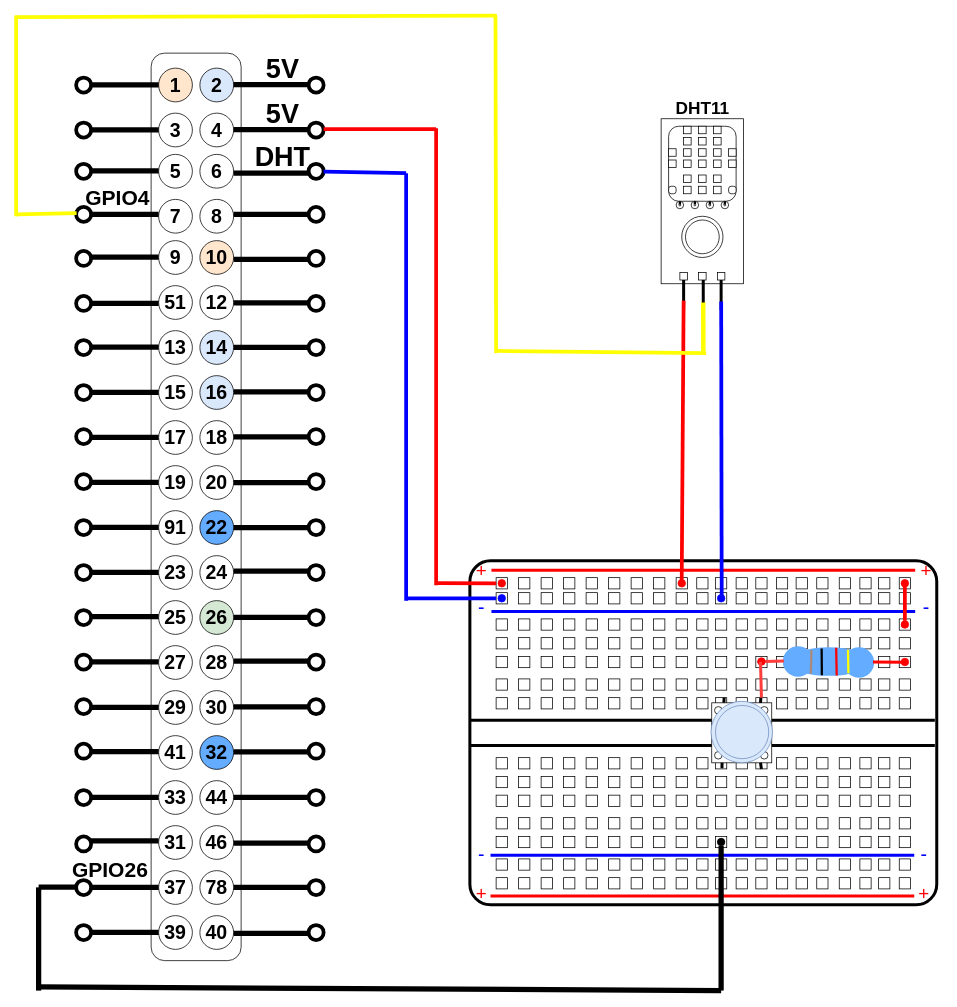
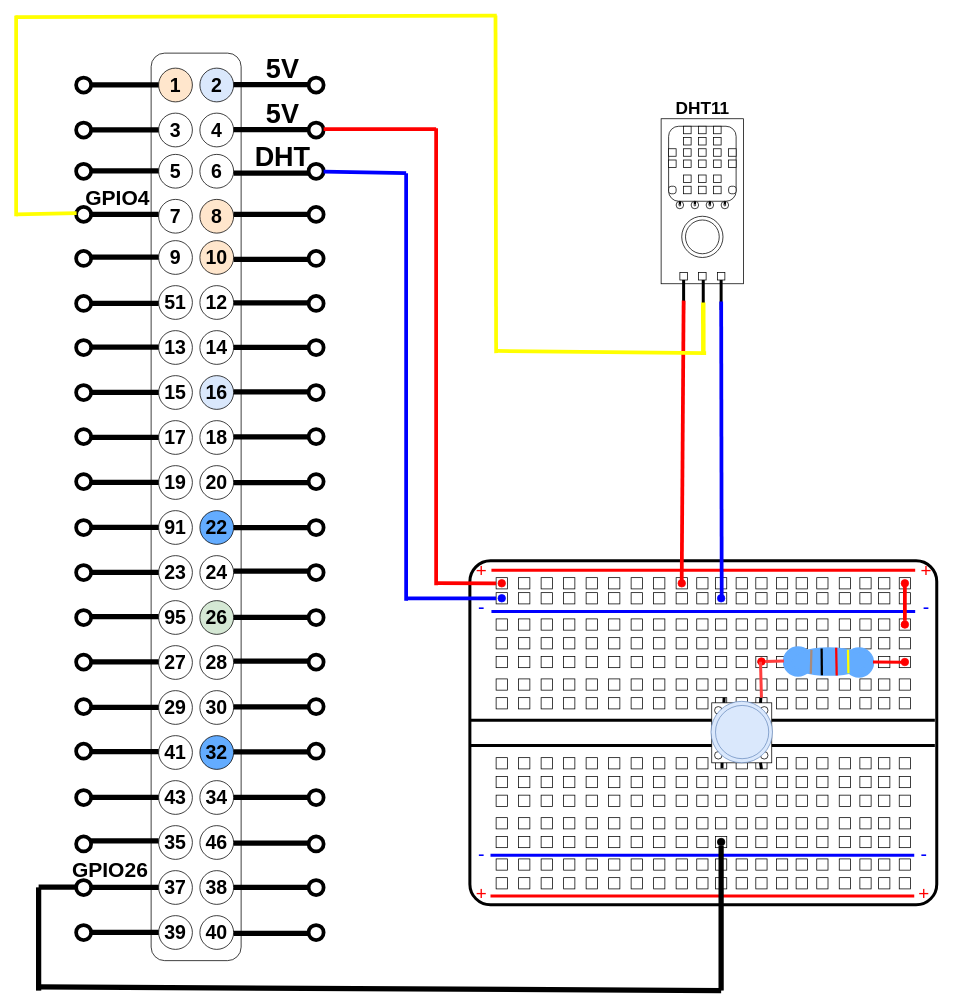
- <mxCell id="26" value="&lt;font style=&quot;font-size: 26px;&quot;&gt;&lt;b&gt;8&lt;/b&gt;&lt;/font&gt;" style="ellipse;whiteSpace=wrap;html=1;aspect=fixed;" vertex="1" parent="1"><mxGeometry x="266" y="265" width="45" height="45" as="geometry" /></mxCell>
+ <mxCell id="26" value="&lt;font style=&quot;font-size: 26px;&quot;&gt;&lt;b&gt;8&lt;/b&gt;&lt;/font&gt;" style="ellipse;whiteSpace=wrap;html=1;aspect=fixed;fillColor=#ffe6cc;" vertex="1" parent="1"><mxGeometry x="266" y="265" width="45" height="45" as="geometry" /></mxCell>
- <mxCell id="30" value="&lt;font style=&quot;font-size: 26px;&quot;&gt;&lt;b&gt;14&lt;/b&gt;&lt;/font&gt;" style="ellipse;whiteSpace=wrap;html=1;aspect=fixed;fillColor=#dae8fc;" vertex="1" parent="1"><mxGeometry x="266" y="440" width="45" height="45" as="geometry" /></mxCell>
+ <mxCell id="30" value="&lt;font style=&quot;font-size: 26px;&quot;&gt;&lt;b&gt;14&lt;/b&gt;&lt;/font&gt;" style="ellipse;whiteSpace=wrap;html=1;aspect=fixed;" vertex="1" parent="1"><mxGeometry x="266" y="440" width="45" height="45" as="geometry" /></mxCell>
- <mxCell id="16" value="&lt;font style=&quot;font-size: 26px;&quot;&gt;&lt;b&gt;25&lt;/b&gt;&lt;/font&gt;" style="ellipse;whiteSpace=wrap;html=1;aspect=fixed;" vertex="1" parent="1"><mxGeometry x="211" y="800" width="45" height="45" as="geometry" /></mxCell>
+ <mxCell id="16" value="&lt;font style=&quot;font-size: 26px;&quot;&gt;&lt;b&gt;95&lt;/b&gt;&lt;/font&gt;" style="ellipse;whiteSpace=wrap;html=1;aspect=fixed;" vertex="1" parent="1"><mxGeometry x="211" y="800" width="45" height="45" as="geometry" /></mxCell>
- <mxCell id="20" value="&lt;font style=&quot;font-size: 26px;&quot;&gt;&lt;b&gt;33&lt;/b&gt;&lt;/font&gt;" style="ellipse;whiteSpace=wrap;html=1;aspect=fixed;" vertex="1" parent="1"><mxGeometry x="211" y="1040" width="45" height="45" as="geometry" /></mxCell>
+ <mxCell id="20" value="&lt;font style=&quot;font-size: 26px;&quot;&gt;&lt;b&gt;43&lt;/b&gt;&lt;/font&gt;" style="ellipse;whiteSpace=wrap;html=1;aspect=fixed;" vertex="1" parent="1"><mxGeometry x="211" y="1040" width="45" height="45" as="geometry" /></mxCell>
- <mxCell id="39" value="&lt;font style=&quot;font-size: 26px;&quot;&gt;&lt;b&gt;44&lt;/b&gt;&lt;/font&gt;" style="ellipse;whiteSpace=wrap;html=1;aspect=fixed;" vertex="1" parent="1"><mxGeometry x="266" y="1040" width="45" height="45" as="geometry" /></mxCell>
+ <mxCell id="39" value="&lt;font style=&quot;font-size: 26px;&quot;&gt;&lt;b&gt;34&lt;/b&gt;&lt;/font&gt;" style="ellipse;whiteSpace=wrap;html=1;aspect=fixed;" vertex="1" parent="1"><mxGeometry x="266" y="1040" width="45" height="45" as="geometry" /></mxCell>
- <mxCell id="21" value="&lt;font style=&quot;font-size: 26px;&quot;&gt;&lt;b&gt;31&lt;/b&gt;&lt;/font&gt;" style="ellipse;whiteSpace=wrap;html=1;aspect=fixed;" vertex="1" parent="1"><mxGeometry x="211" y="1100" width="45" height="45" as="geometry" /></mxCell>
+ <mxCell id="21" value="&lt;font style=&quot;font-size: 26px;&quot;&gt;&lt;b&gt;35&lt;/b&gt;&lt;/font&gt;" style="ellipse;whiteSpace=wrap;html=1;aspect=fixed;" vertex="1" parent="1"><mxGeometry x="211" y="1100" width="45" height="45" as="geometry" /></mxCell>
- <mxCell id="41" value="&lt;font style=&quot;font-size: 26px;&quot;&gt;&lt;b&gt;78&lt;/b&gt;&lt;/font&gt;" style="ellipse;whiteSpace=wrap;html=1;aspect=fixed;" vertex="1" parent="1"><mxGeometry x="266" y="1160" width="45" height="45" as="geometry" /></mxCell>
+ <mxCell id="41" value="&lt;font style=&quot;font-size: 26px;&quot;&gt;&lt;b&gt;38&lt;/b&gt;&lt;/font&gt;" style="ellipse;whiteSpace=wrap;html=1;aspect=fixed;" vertex="1" parent="1"><mxGeometry x="266" y="1160" width="45" height="45" as="geometry" /></mxCell>
